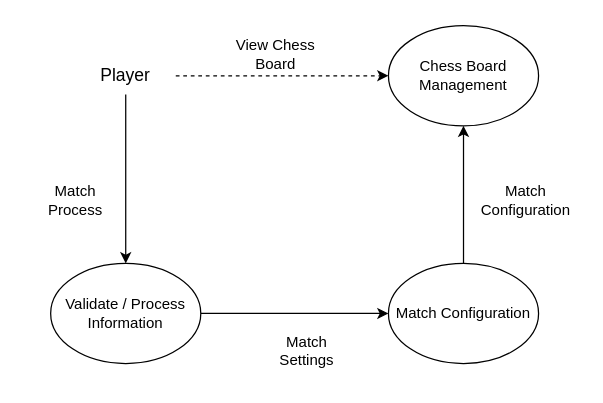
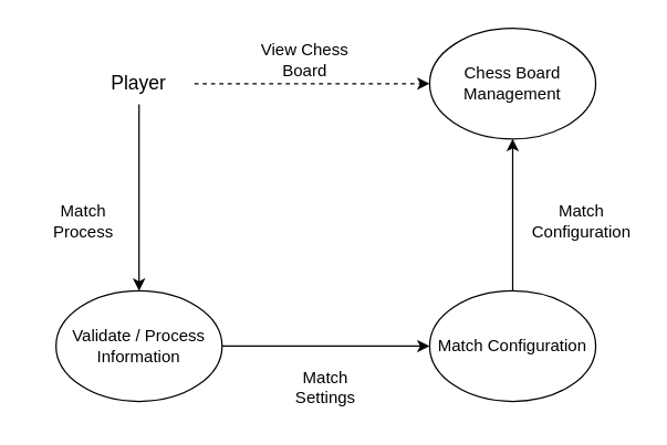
- <mxCell id="11" value="Match Settings" style="text;html=1;strokeColor=none;fillColor=none;align=center;verticalAlign=middle;whiteSpace=wrap;rounded=0;" vertex="1" parent="1"><mxGeometry x="210" y="260" width="70" height="40" as="geometry" /></mxCell>
+ <mxCell id="11" value="Match Settings" style="text;html=1;strokeColor=none;fillColor=none;align=center;verticalAlign=middle;whiteSpace=wrap;rounded=0;" vertex="1" parent="1"><mxGeometry x="200" y="260" width="70" height="40" as="geometry" /></mxCell>
